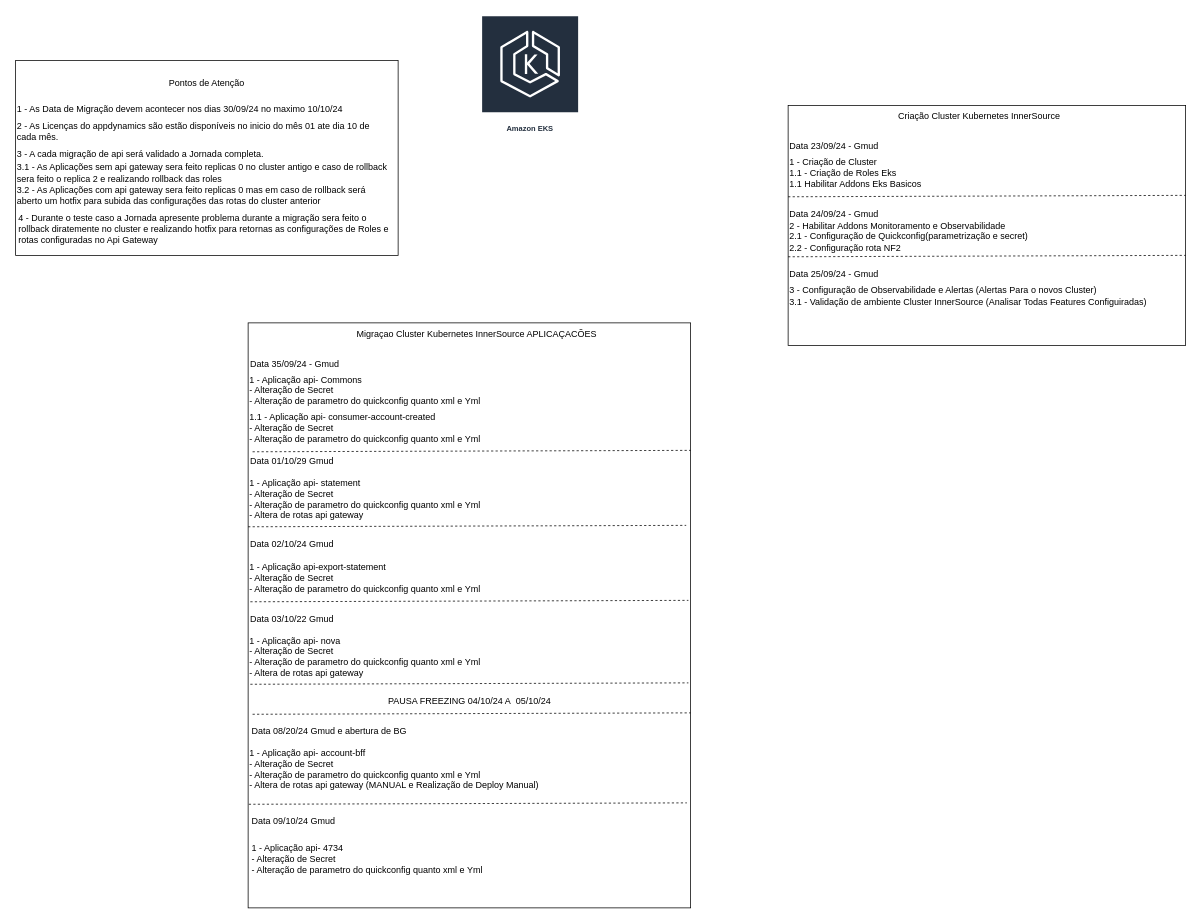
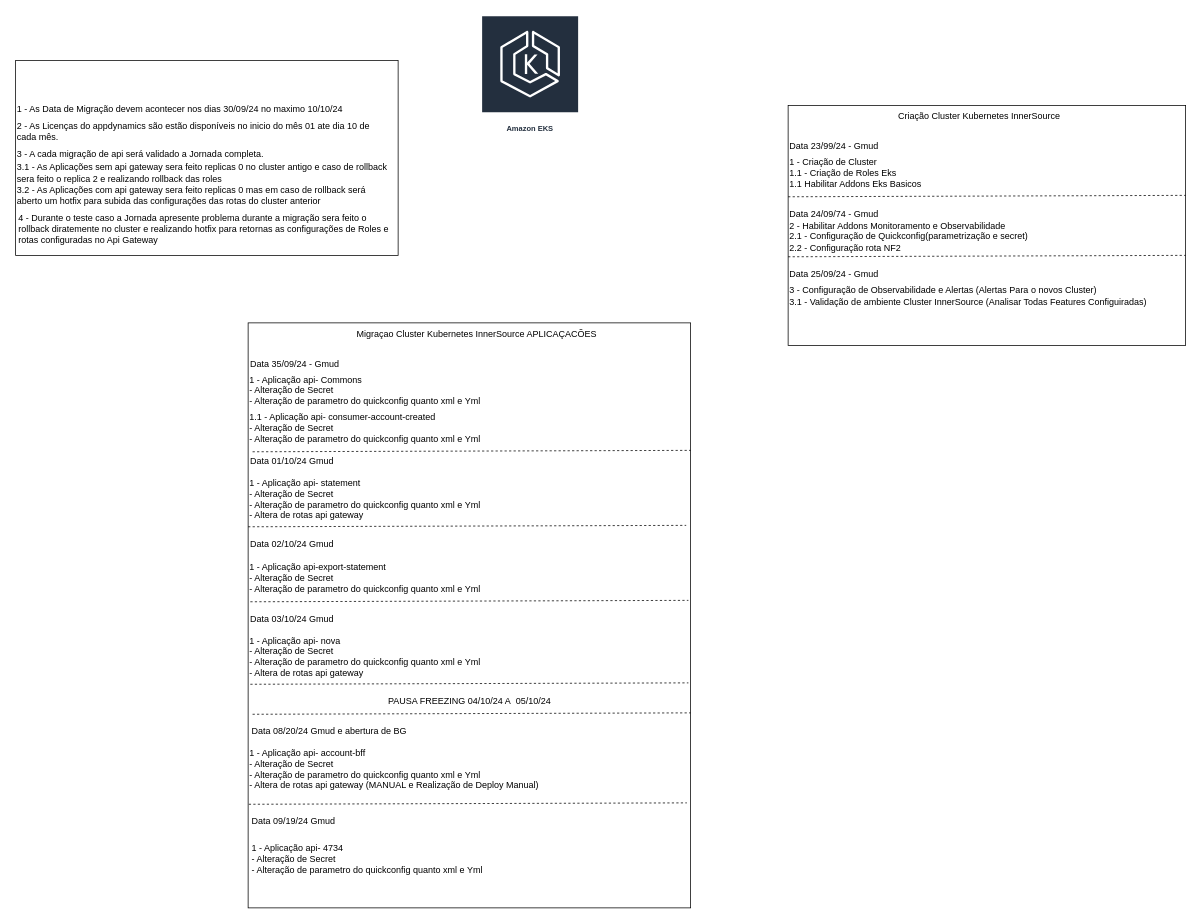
- <mxCell id="36" value="Pontos de Atenção" style="text;html=1;align=center;verticalAlign=middle;whiteSpace=wrap;rounded=0;" vertex="1" parent="1"><mxGeometry x="20" width="510" height="40" as="geometry" y="90" /></mxCell>
- <mxCell id="27" value="Data 23/09/24 - Gmud" style="text;html=1;align=left;verticalAlign=middle;whiteSpace=wrap;rounded=0;" vertex="1" parent="1"><mxGeometry x="1050" y="180" width="390" height="30" as="geometry" /></mxCell>
+ <mxCell id="27" value="Data 23/99/24 - Gmud" style="text;html=1;align=left;verticalAlign=middle;whiteSpace=wrap;rounded=0;" vertex="1" parent="1"><mxGeometry x="1050" y="180" width="390" height="30" as="geometry" /></mxCell>
- <mxCell id="29" value="Data 24/09/24 - Gmud" style="text;html=1;align=left;verticalAlign=middle;whiteSpace=wrap;rounded=0;" vertex="1" parent="1"><mxGeometry x="1050" y="270" width="390" height="30" as="geometry" /></mxCell>
+ <mxCell id="29" value="Data 24/09/74 - Gmud" style="text;html=1;align=left;verticalAlign=middle;whiteSpace=wrap;rounded=0;" vertex="1" parent="1"><mxGeometry x="1050" y="270" width="390" height="30" as="geometry" /></mxCell>
- <mxCell id="9" value="Data 01/10/29 Gmud" style="text;html=1;align=left;verticalAlign=middle;whiteSpace=wrap;rounded=0;" vertex="1" parent="1"><mxGeometry x="331" y="600" width="390" height="30" as="geometry" /></mxCell>
+ <mxCell id="9" value="Data 01/10/24 Gmud" style="text;html=1;align=left;verticalAlign=middle;whiteSpace=wrap;rounded=0;" vertex="1" parent="1"><mxGeometry x="331" y="600" width="390" height="30" as="geometry" /></mxCell>
- <mxCell id="15" value="Data 03/10/22 Gmud" style="text;html=1;align=left;verticalAlign=middle;whiteSpace=wrap;rounded=0;" vertex="1" parent="1"><mxGeometry x="331" y="810" width="390" height="30" as="geometry" /></mxCell>
+ <mxCell id="15" value="Data 03/10/24 Gmud" style="text;html=1;align=left;verticalAlign=middle;whiteSpace=wrap;rounded=0;" vertex="1" parent="1"><mxGeometry x="331" y="810" width="390" height="30" as="geometry" /></mxCell>
- <mxCell id="23" value="Data 09/10/24 Gmud" style="text;html=1;align=left;verticalAlign=middle;whiteSpace=wrap;rounded=0;" vertex="1" parent="1"><mxGeometry x="333" y="1080" width="390" height="30" as="geometry" /></mxCell>
+ <mxCell id="23" value="Data 09/19/24 Gmud" style="text;html=1;align=left;verticalAlign=middle;whiteSpace=wrap;rounded=0;" vertex="1" parent="1"><mxGeometry x="333" y="1080" width="390" height="30" as="geometry" /></mxCell>
